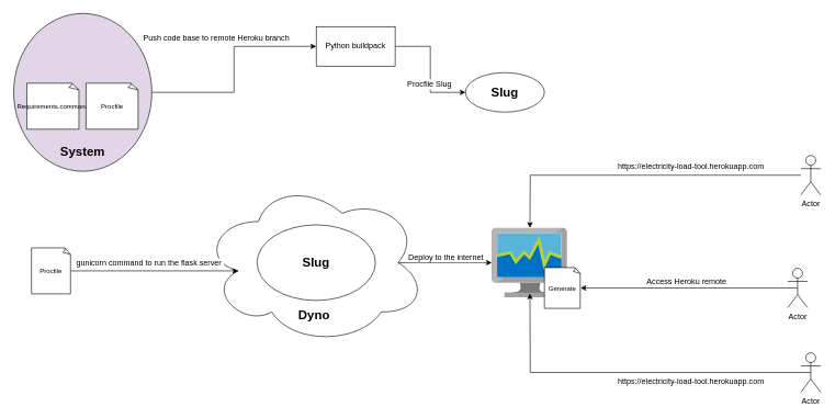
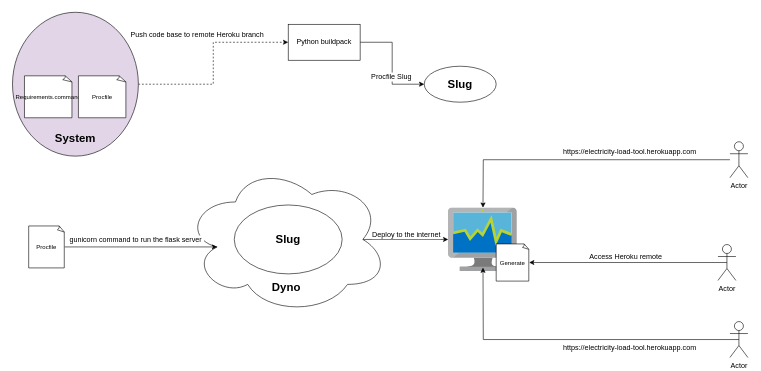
- <mxCell id="20" style="edgeStyle=orthogonalEdgeStyle;rounded=0;orthogonalLoop=1;jettySize=auto;html=1;exitX=1;exitY=0.5;exitDx=0;exitDy=0;" edge="1" parent="1" source="22" target="26"><mxGeometry relative="1" as="geometry" /></mxCell>
+ <mxCell id="20" style="edgeStyle=orthogonalEdgeStyle;rounded=0;orthogonalLoop=1;jettySize=auto;html=1;exitX=1;exitY=0.5;exitDx=0;exitDy=0;dashed=1;" edge="1" parent="1" source="22" target="26"><mxGeometry relative="1" as="geometry" /></mxCell>
